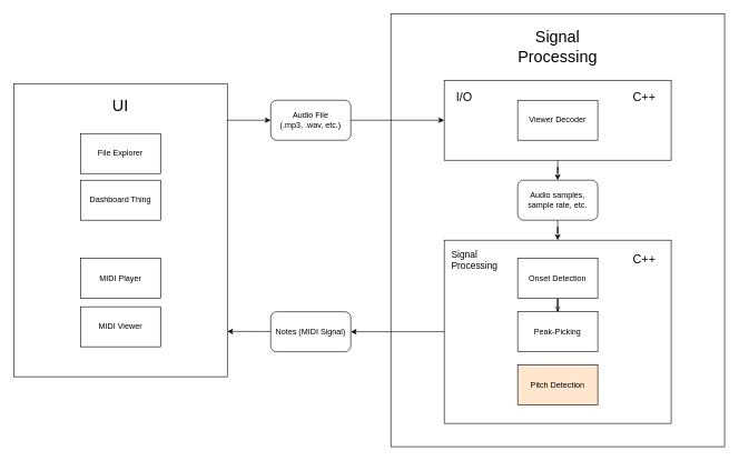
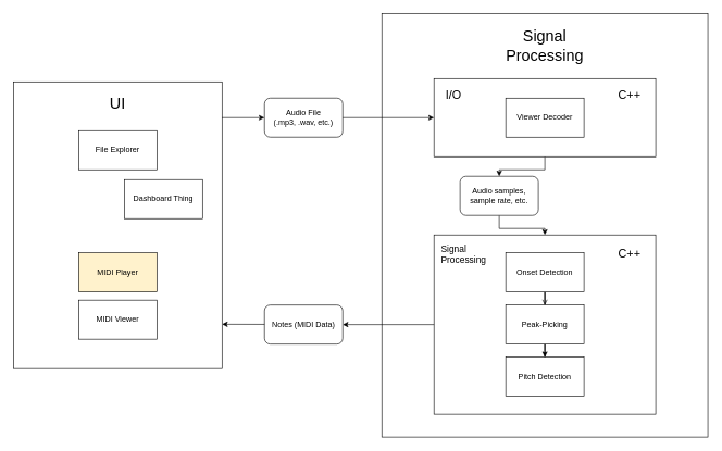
- <mxCell id="23" value="Dashboard Thing" style="rounded=0;whiteSpace=wrap;html=1;" vertex="1" parent="1"><mxGeometry x="120" y="270" width="120" height="60" as="geometry" /></mxCell>
+ <mxCell id="23" value="Dashboard Thing" style="rounded=0;whiteSpace=wrap;html=1;" vertex="1" parent="1"><mxGeometry x="190" y="275" width="120" height="60" as="geometry" /></mxCell>
- <mxCell id="15" value="Audio samples, sample rate, etc." style="rounded=1;whiteSpace=wrap;html=1;" vertex="1" parent="1"><mxGeometry x="775" y="270" width="120" height="60" as="geometry" /></mxCell>
+ <mxCell id="15" value="Audio samples, sample rate, etc." style="rounded=1;whiteSpace=wrap;html=1;" vertex="1" parent="1"><mxGeometry x="705" y="270" width="120" height="60" as="geometry" /></mxCell>
- <mxCell id="26" value="MIDI Player" style="rounded=0;whiteSpace=wrap;html=1;" vertex="1" parent="1"><mxGeometry x="120" y="387.5" width="120" height="60" as="geometry" /></mxCell>
+ <mxCell id="26" value="MIDI Player" style="rounded=0;whiteSpace=wrap;html=1;fillColor=#fff2cc;" vertex="1" parent="1"><mxGeometry x="120" y="387.5" width="120" height="60" as="geometry" /></mxCell>
- <mxCell id="18" value="Notes (MIDI Signal)" style="rounded=1;whiteSpace=wrap;html=1;" vertex="1" parent="1"><mxGeometry x="405" y="467.5" width="120" height="60" as="geometry" /></mxCell>
+ <mxCell id="18" value="Notes (MIDI Data)" style="rounded=1;whiteSpace=wrap;html=1;" vertex="1" parent="1"><mxGeometry x="405" y="467.5" width="120" height="60" as="geometry" /></mxCell>
+ <mxCell id="9" style="edgeStyle=orthogonalEdgeStyle;rounded=0;orthogonalLoop=1;jettySize=auto;html=1;entryX=0.5;entryY=0;entryDx=0;entryDy=0;" parent="1" source="10" target="11" edge="1"><mxGeometry relative="1" as="geometry" /></mxCell>
- <mxCell id="11" value="Pitch Detection" style="rounded=0;whiteSpace=wrap;html=1;fillColor=#ffe6cc;" parent="1" vertex="1"><mxGeometry x="775" y="547.5" width="120" height="60" as="geometry" /></mxCell>
+ <mxCell id="11" value="Pitch Detection" style="rounded=0;whiteSpace=wrap;html=1;" parent="1" vertex="1"><mxGeometry x="775" y="547.5" width="120" height="60" as="geometry" /></mxCell>
